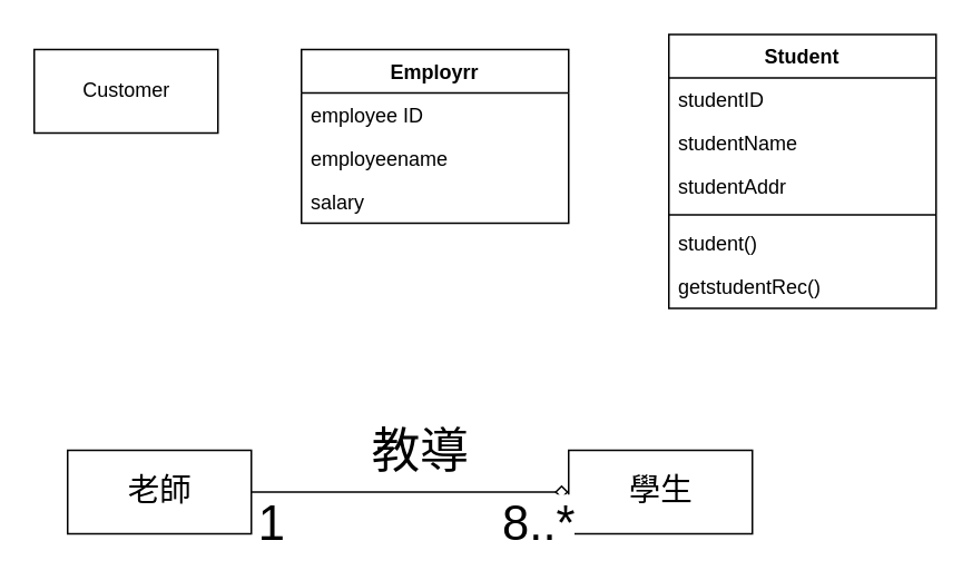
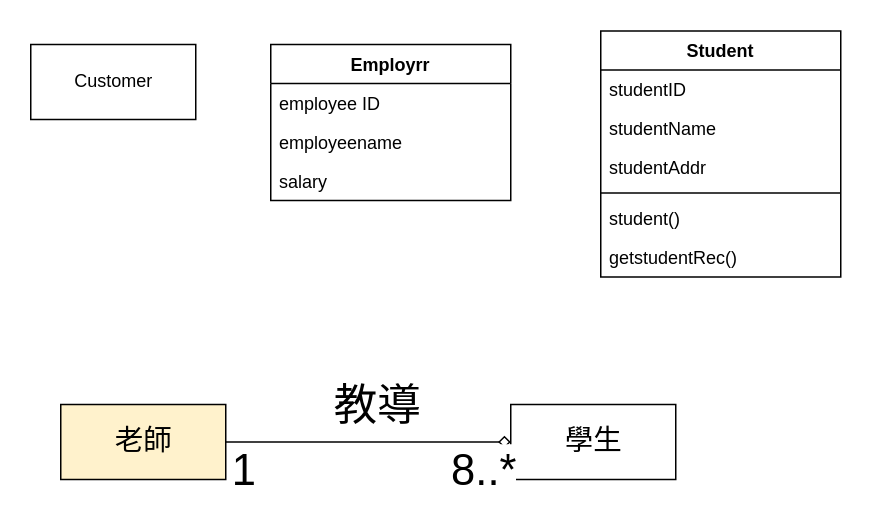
- <mxCell id="16" value="&lt;font style=&quot;font-size: 19px;&quot;&gt;老師&lt;/font&gt;" style="html=1;" vertex="1" parent="1"><mxGeometry x="40" y="269" width="110" height="50" as="geometry" /></mxCell>
+ <mxCell id="16" value="&lt;font style=&quot;font-size: 19px;&quot;&gt;老師&lt;/font&gt;" style="html=1;fillColor=#fff2cc;" vertex="1" parent="1"><mxGeometry x="40" y="269" width="110" height="50" as="geometry" /></mxCell>
